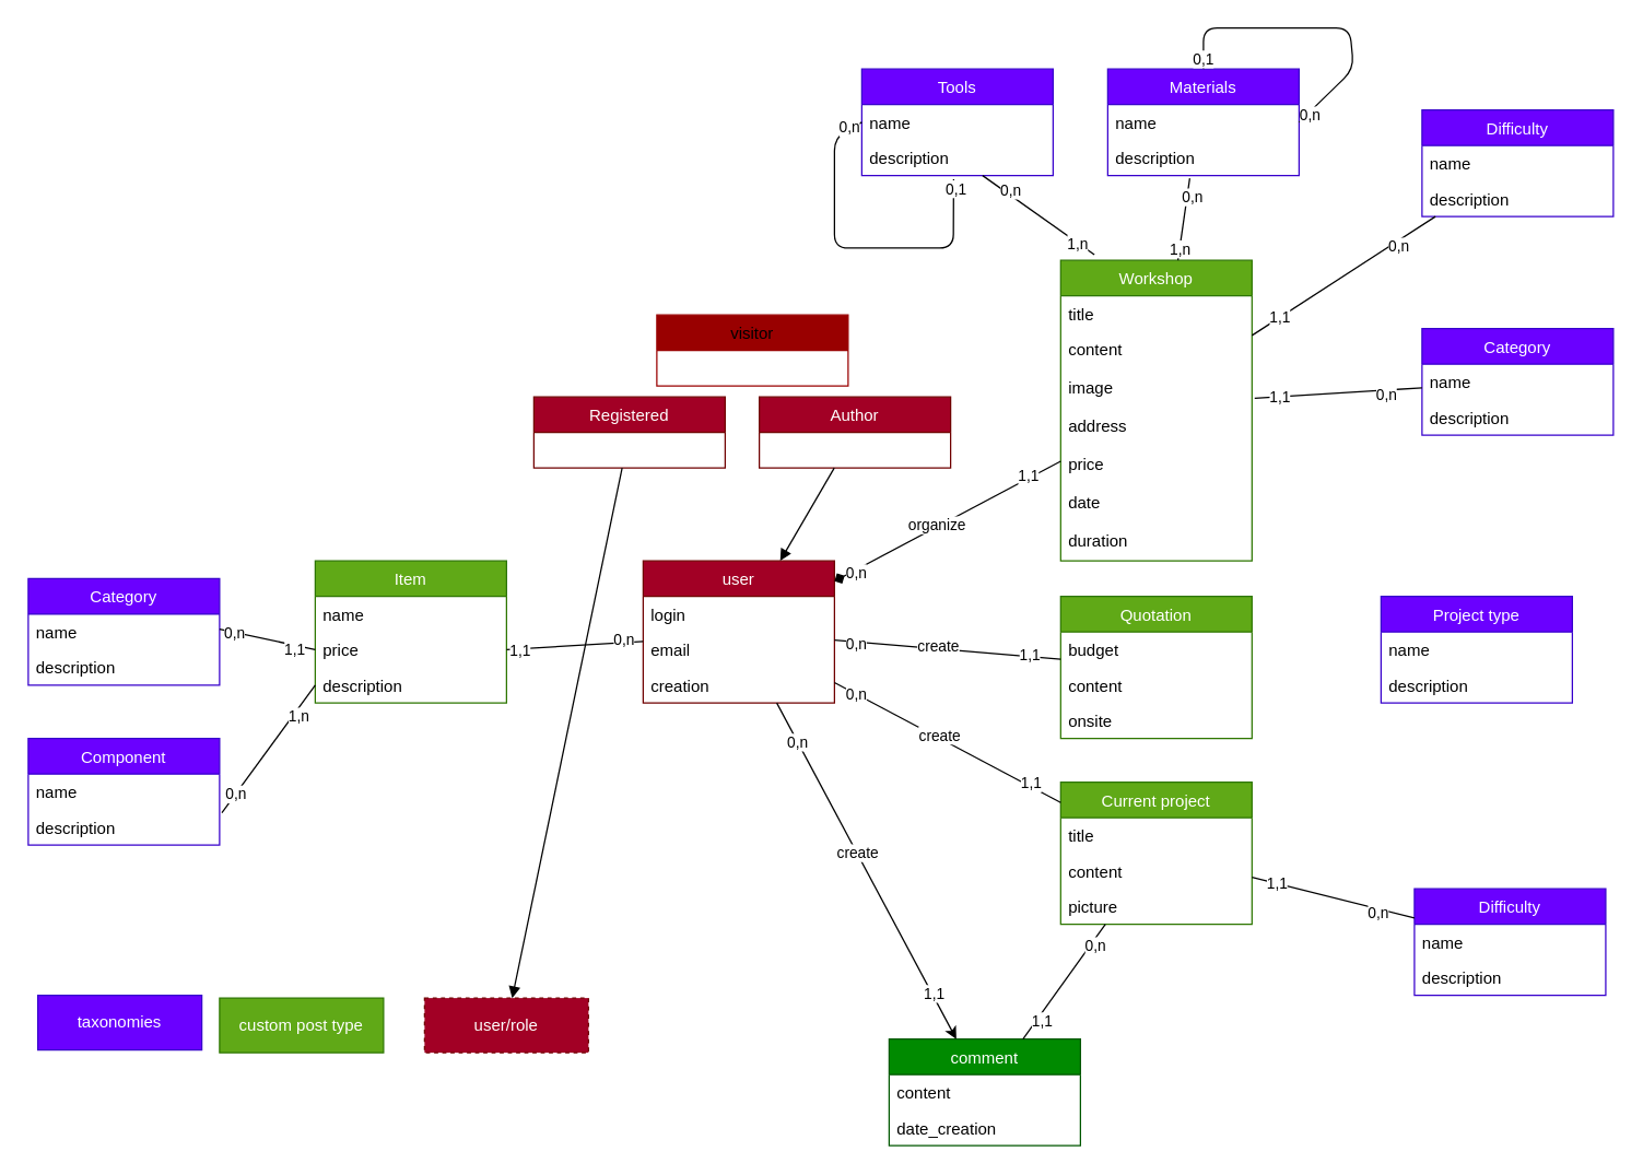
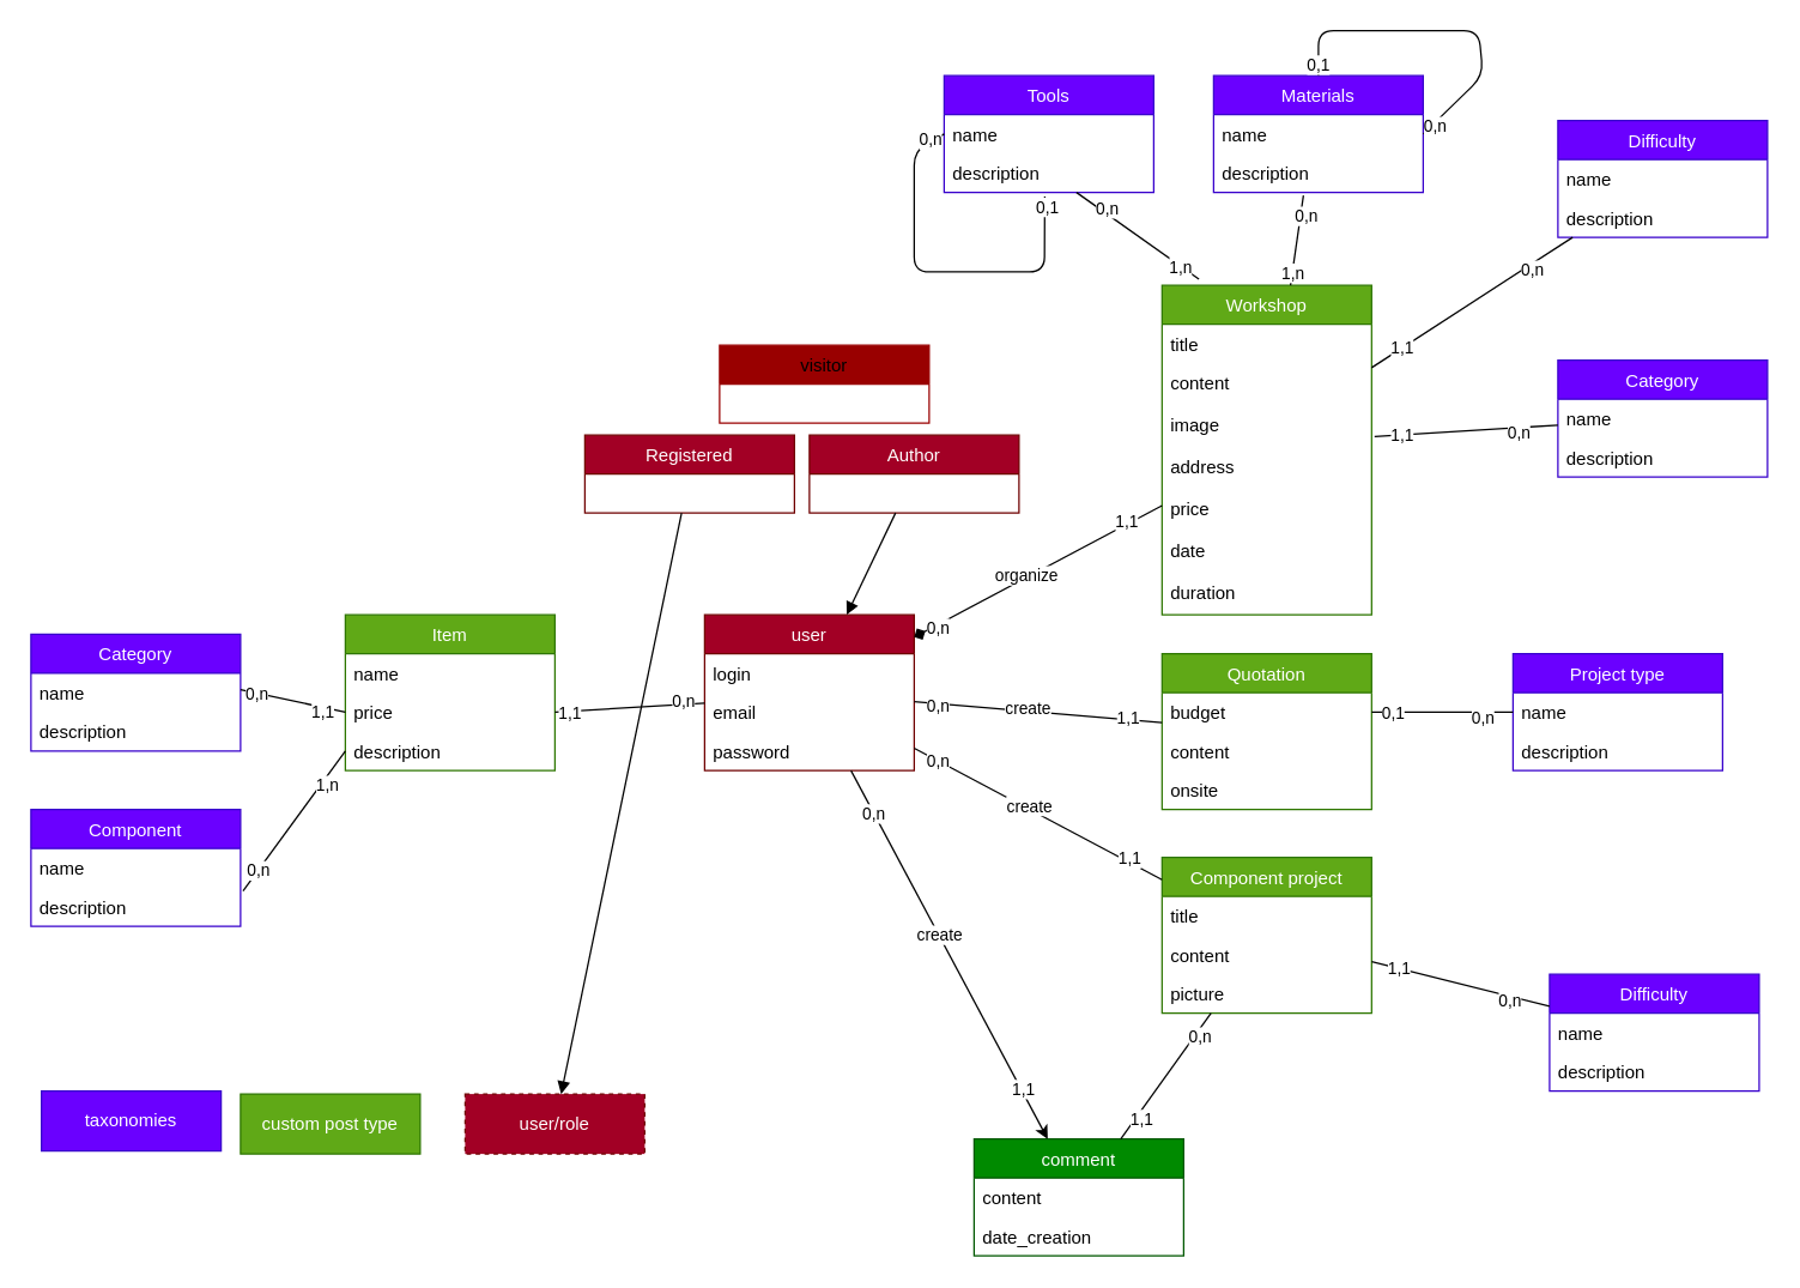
- <mxCell id="18" value="Author" style="swimlane;fontStyle=0;childLayout=stackLayout;horizontal=1;startSize=26;horizontalStack=0;resizeParent=1;resizeParentMax=0;resizeLast=0;collapsible=1;marginBottom=0;fillColor=#a20025;strokeColor=#6F0000;fontColor=#ffffff;" parent="1" vertex="1"><mxGeometry x="555" y="290" width="140" height="52" as="geometry" /></mxCell>
+ <mxCell id="18" value="Author" style="swimlane;fontStyle=0;childLayout=stackLayout;horizontal=1;startSize=26;horizontalStack=0;resizeParent=1;resizeParentMax=0;resizeLast=0;collapsible=1;marginBottom=0;fillColor=#a20025;strokeColor=#6F0000;fontColor=#ffffff;" parent="1" vertex="1"><mxGeometry x="540" y="290" width="140" height="52" as="geometry" /></mxCell>
+ <mxCell id="49" value="" style="endArrow=none;html=1;exitX=1;exitY=0.5;exitDx=0;exitDy=0;" parent="1" source="39" target="46" edge="1"><mxGeometry width="50" height="50" relative="1" as="geometry"><mxPoint x="904.44" y="531.17" as="sourcePoint" /><mxPoint x="1028.88" y="531.17" as="targetPoint" /><Array as="points" /></mxGeometry></mxCell>
+ <mxCell id="50" value="0,1" style="edgeLabel;html=1;align=center;verticalAlign=middle;resizable=0;points=[];" parent="49" vertex="1" connectable="0"><mxGeometry x="-0.702" relative="1" as="geometry"><mxPoint as="offset" /></mxGeometry></mxCell>
+ <mxCell id="51" value="0,n" style="edgeLabel;html=1;align=center;verticalAlign=middle;resizable=0;points=[];" parent="49" vertex="1" connectable="0"><mxGeometry x="0.56" y="-3" relative="1" as="geometry"><mxPoint as="offset" /></mxGeometry></mxCell>
- <mxCell id="24" value="creation" style="text;strokeColor=none;fillColor=none;align=left;verticalAlign=top;spacingLeft=4;spacingRight=4;overflow=hidden;rotatable=0;points=[[0,0.5],[1,0.5]];portConstraint=eastwest;" parent="21" vertex="1"><mxGeometry y="78" width="140" height="26" as="geometry" /></mxCell>
+ <mxCell id="24" value="password" style="text;strokeColor=none;fillColor=none;align=left;verticalAlign=top;spacingLeft=4;spacingRight=4;overflow=hidden;rotatable=0;points=[[0,0.5],[1,0.5]];portConstraint=eastwest;" parent="21" vertex="1"><mxGeometry y="78" width="140" height="26" as="geometry" /></mxCell>
- <mxCell id="2" value="Current project" style="swimlane;fontStyle=0;childLayout=stackLayout;horizontal=1;startSize=26;horizontalStack=0;resizeParent=1;resizeParentMax=0;resizeLast=0;collapsible=1;marginBottom=0;fillColor=#60a917;strokeColor=#2D7600;fontColor=#ffffff;" parent="1" vertex="1"><mxGeometry x="775.56" y="572" width="140" height="104" as="geometry" /></mxCell>
+ <mxCell id="2" value="Component project" style="swimlane;fontStyle=0;childLayout=stackLayout;horizontal=1;startSize=26;horizontalStack=0;resizeParent=1;resizeParentMax=0;resizeLast=0;collapsible=1;marginBottom=0;fillColor=#60a917;strokeColor=#2D7600;fontColor=#ffffff;" parent="1" vertex="1"><mxGeometry x="775.56" y="572" width="140" height="104" as="geometry" /></mxCell>
